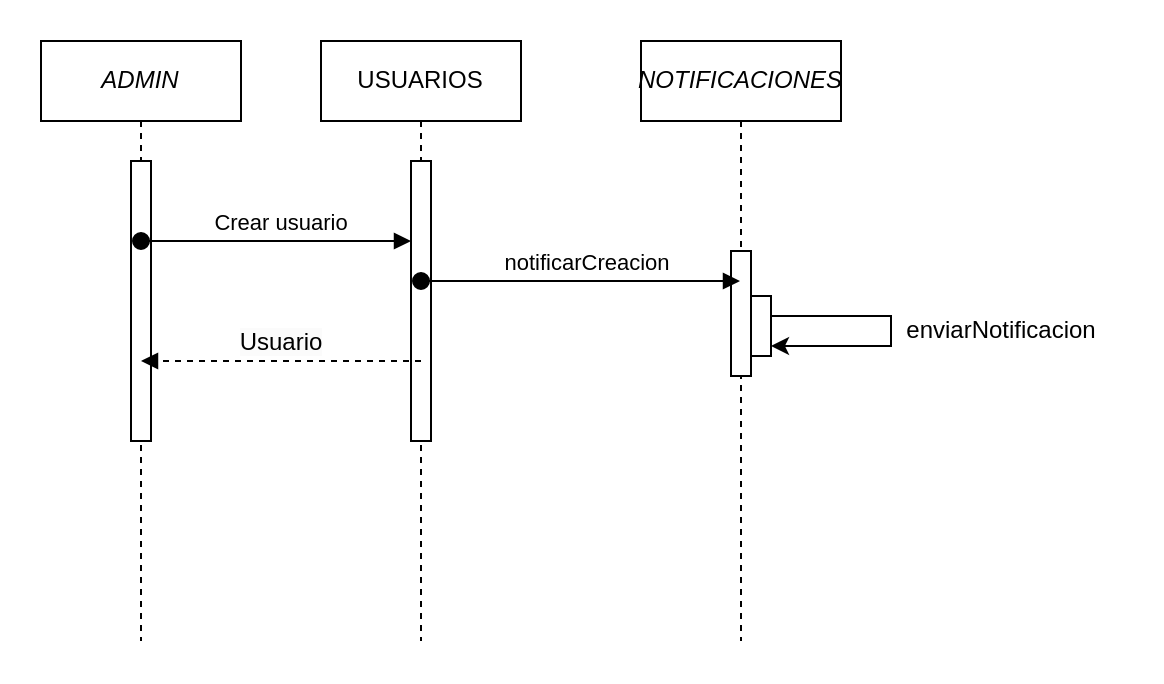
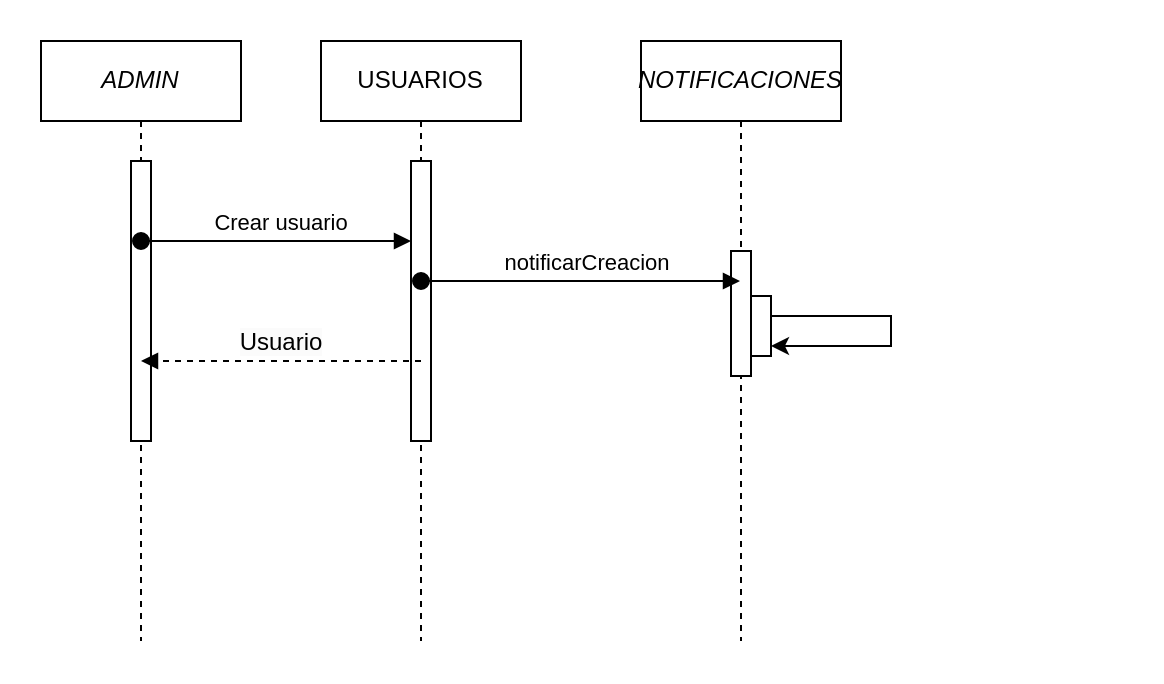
- <mxCell id="14" value="enviarNotificacion" style="text;html=1;align=center;verticalAlign=middle;resizable=0;points=[];autosize=1;strokeColor=none;fillColor=none;" vertex="1" parent="1"><mxGeometry x="440" y="150" width="120" height="30" as="geometry" /></mxCell>
